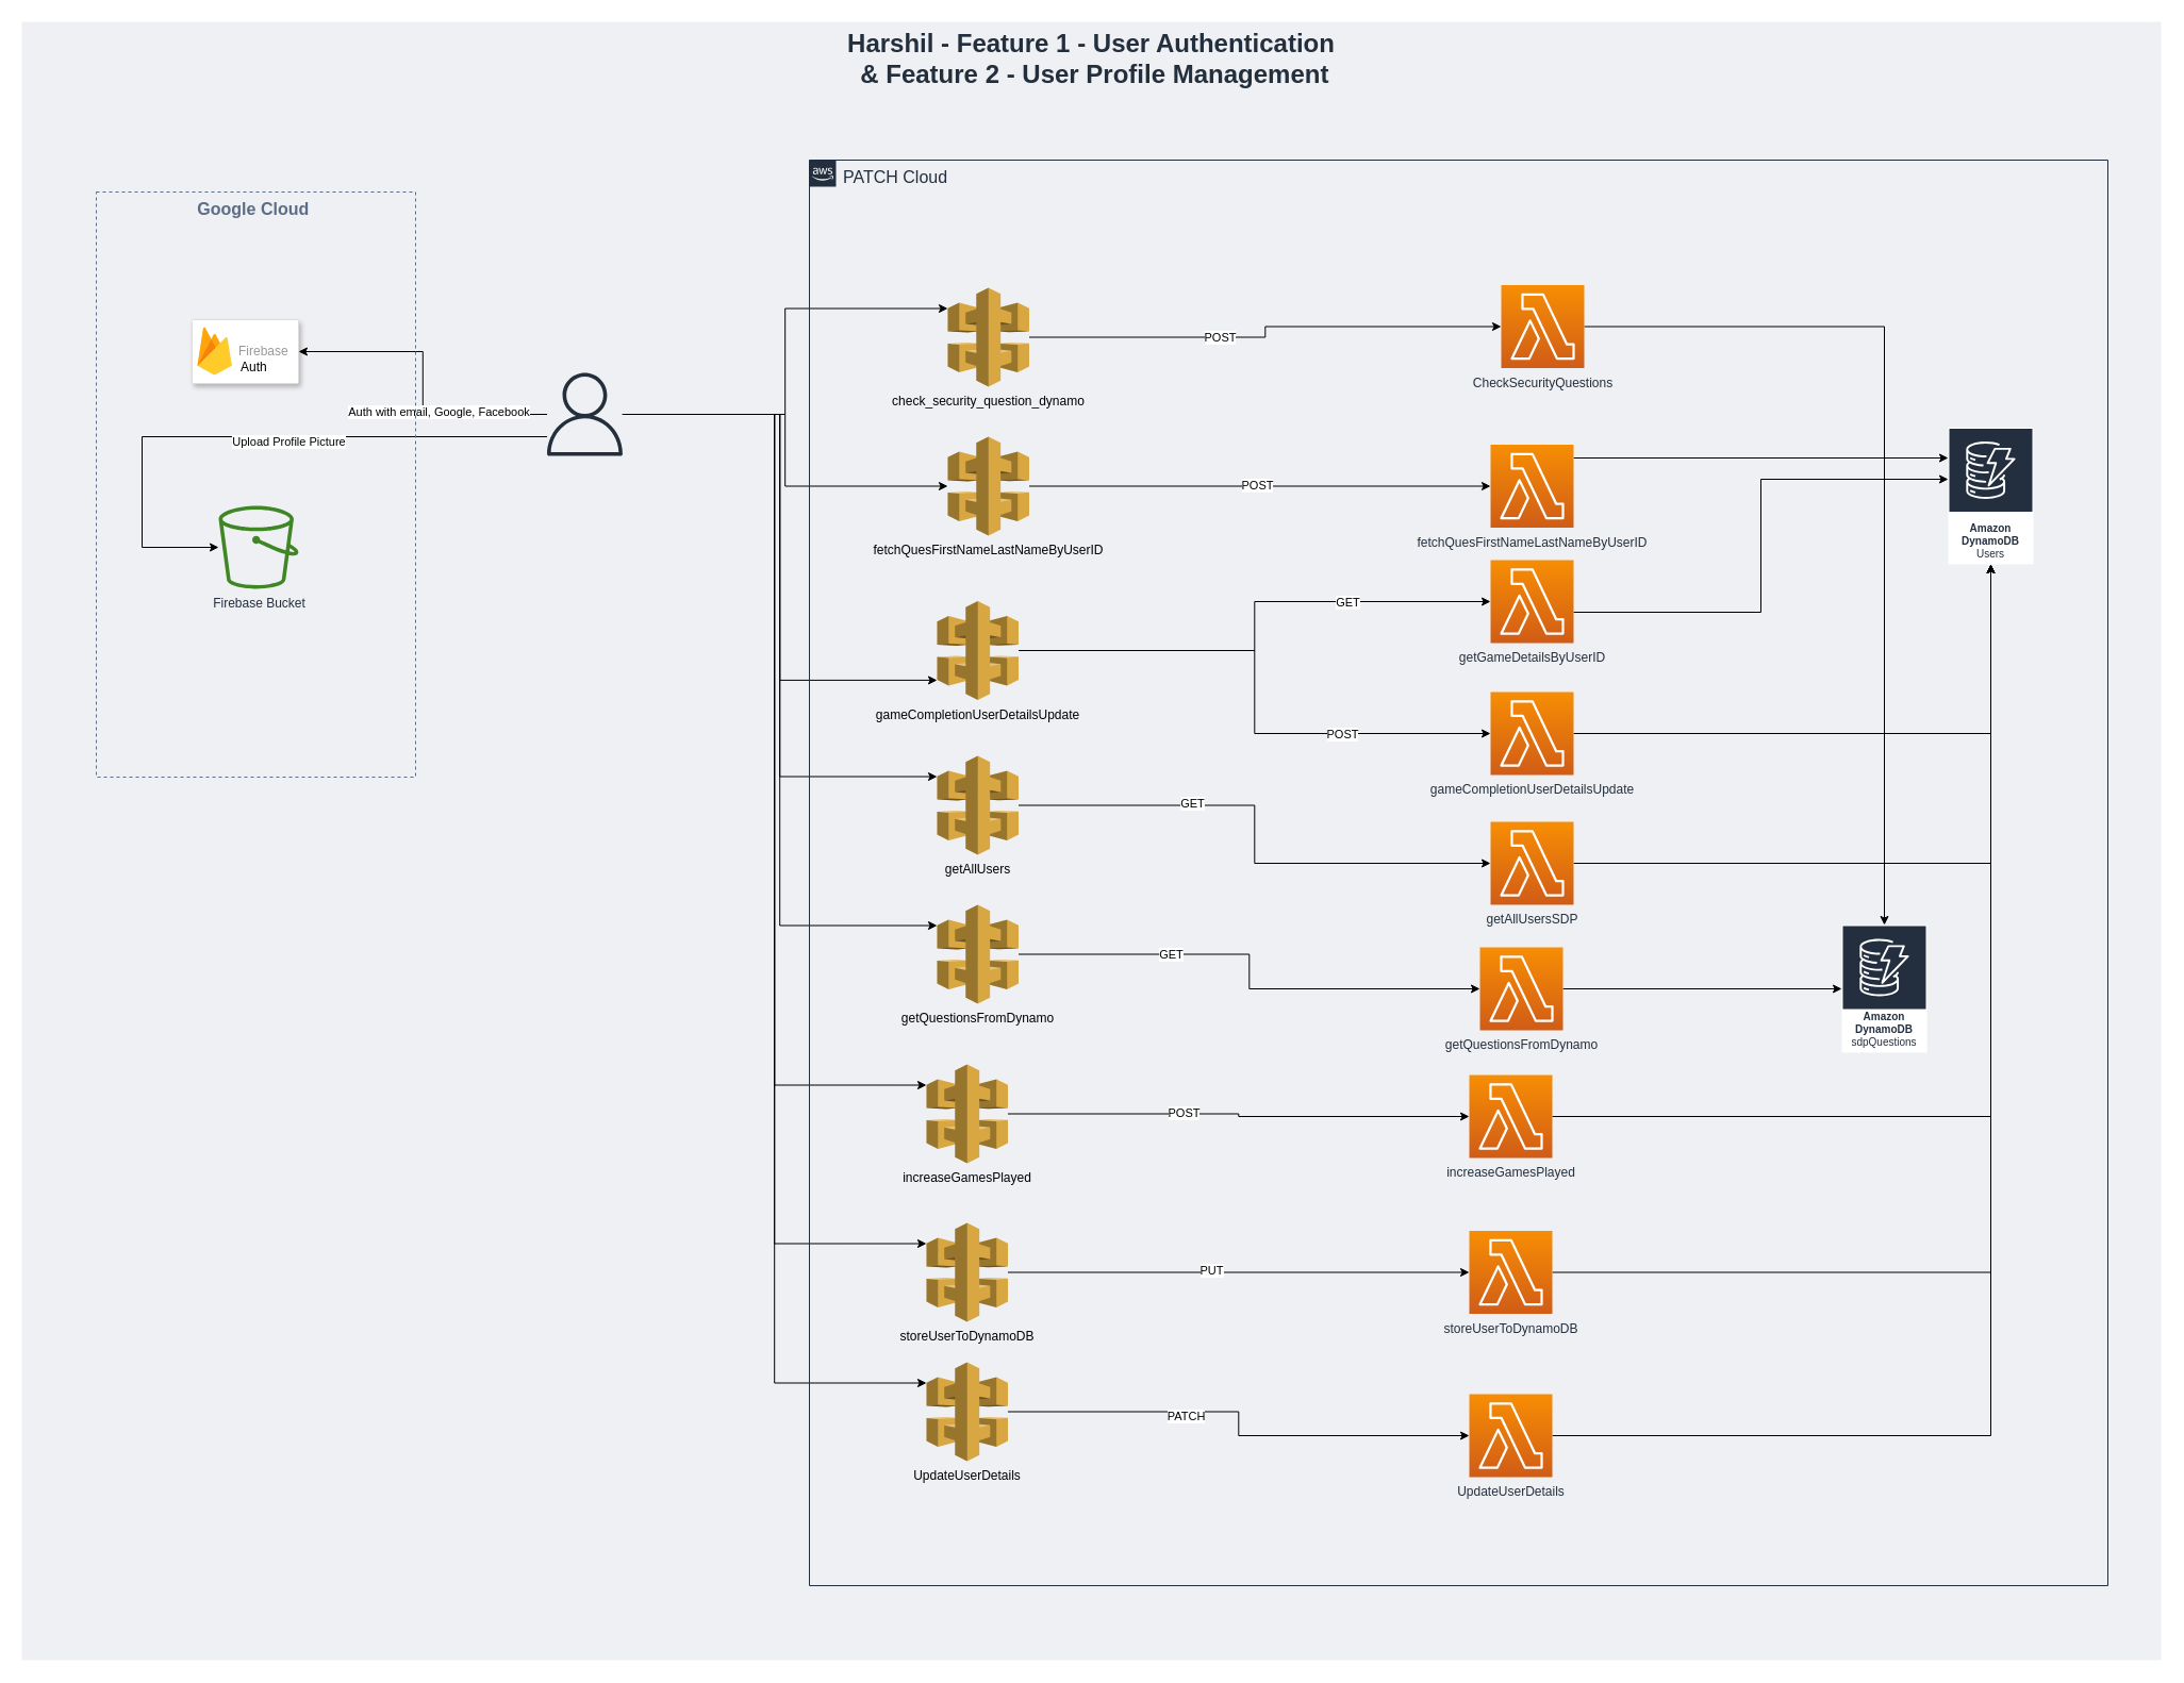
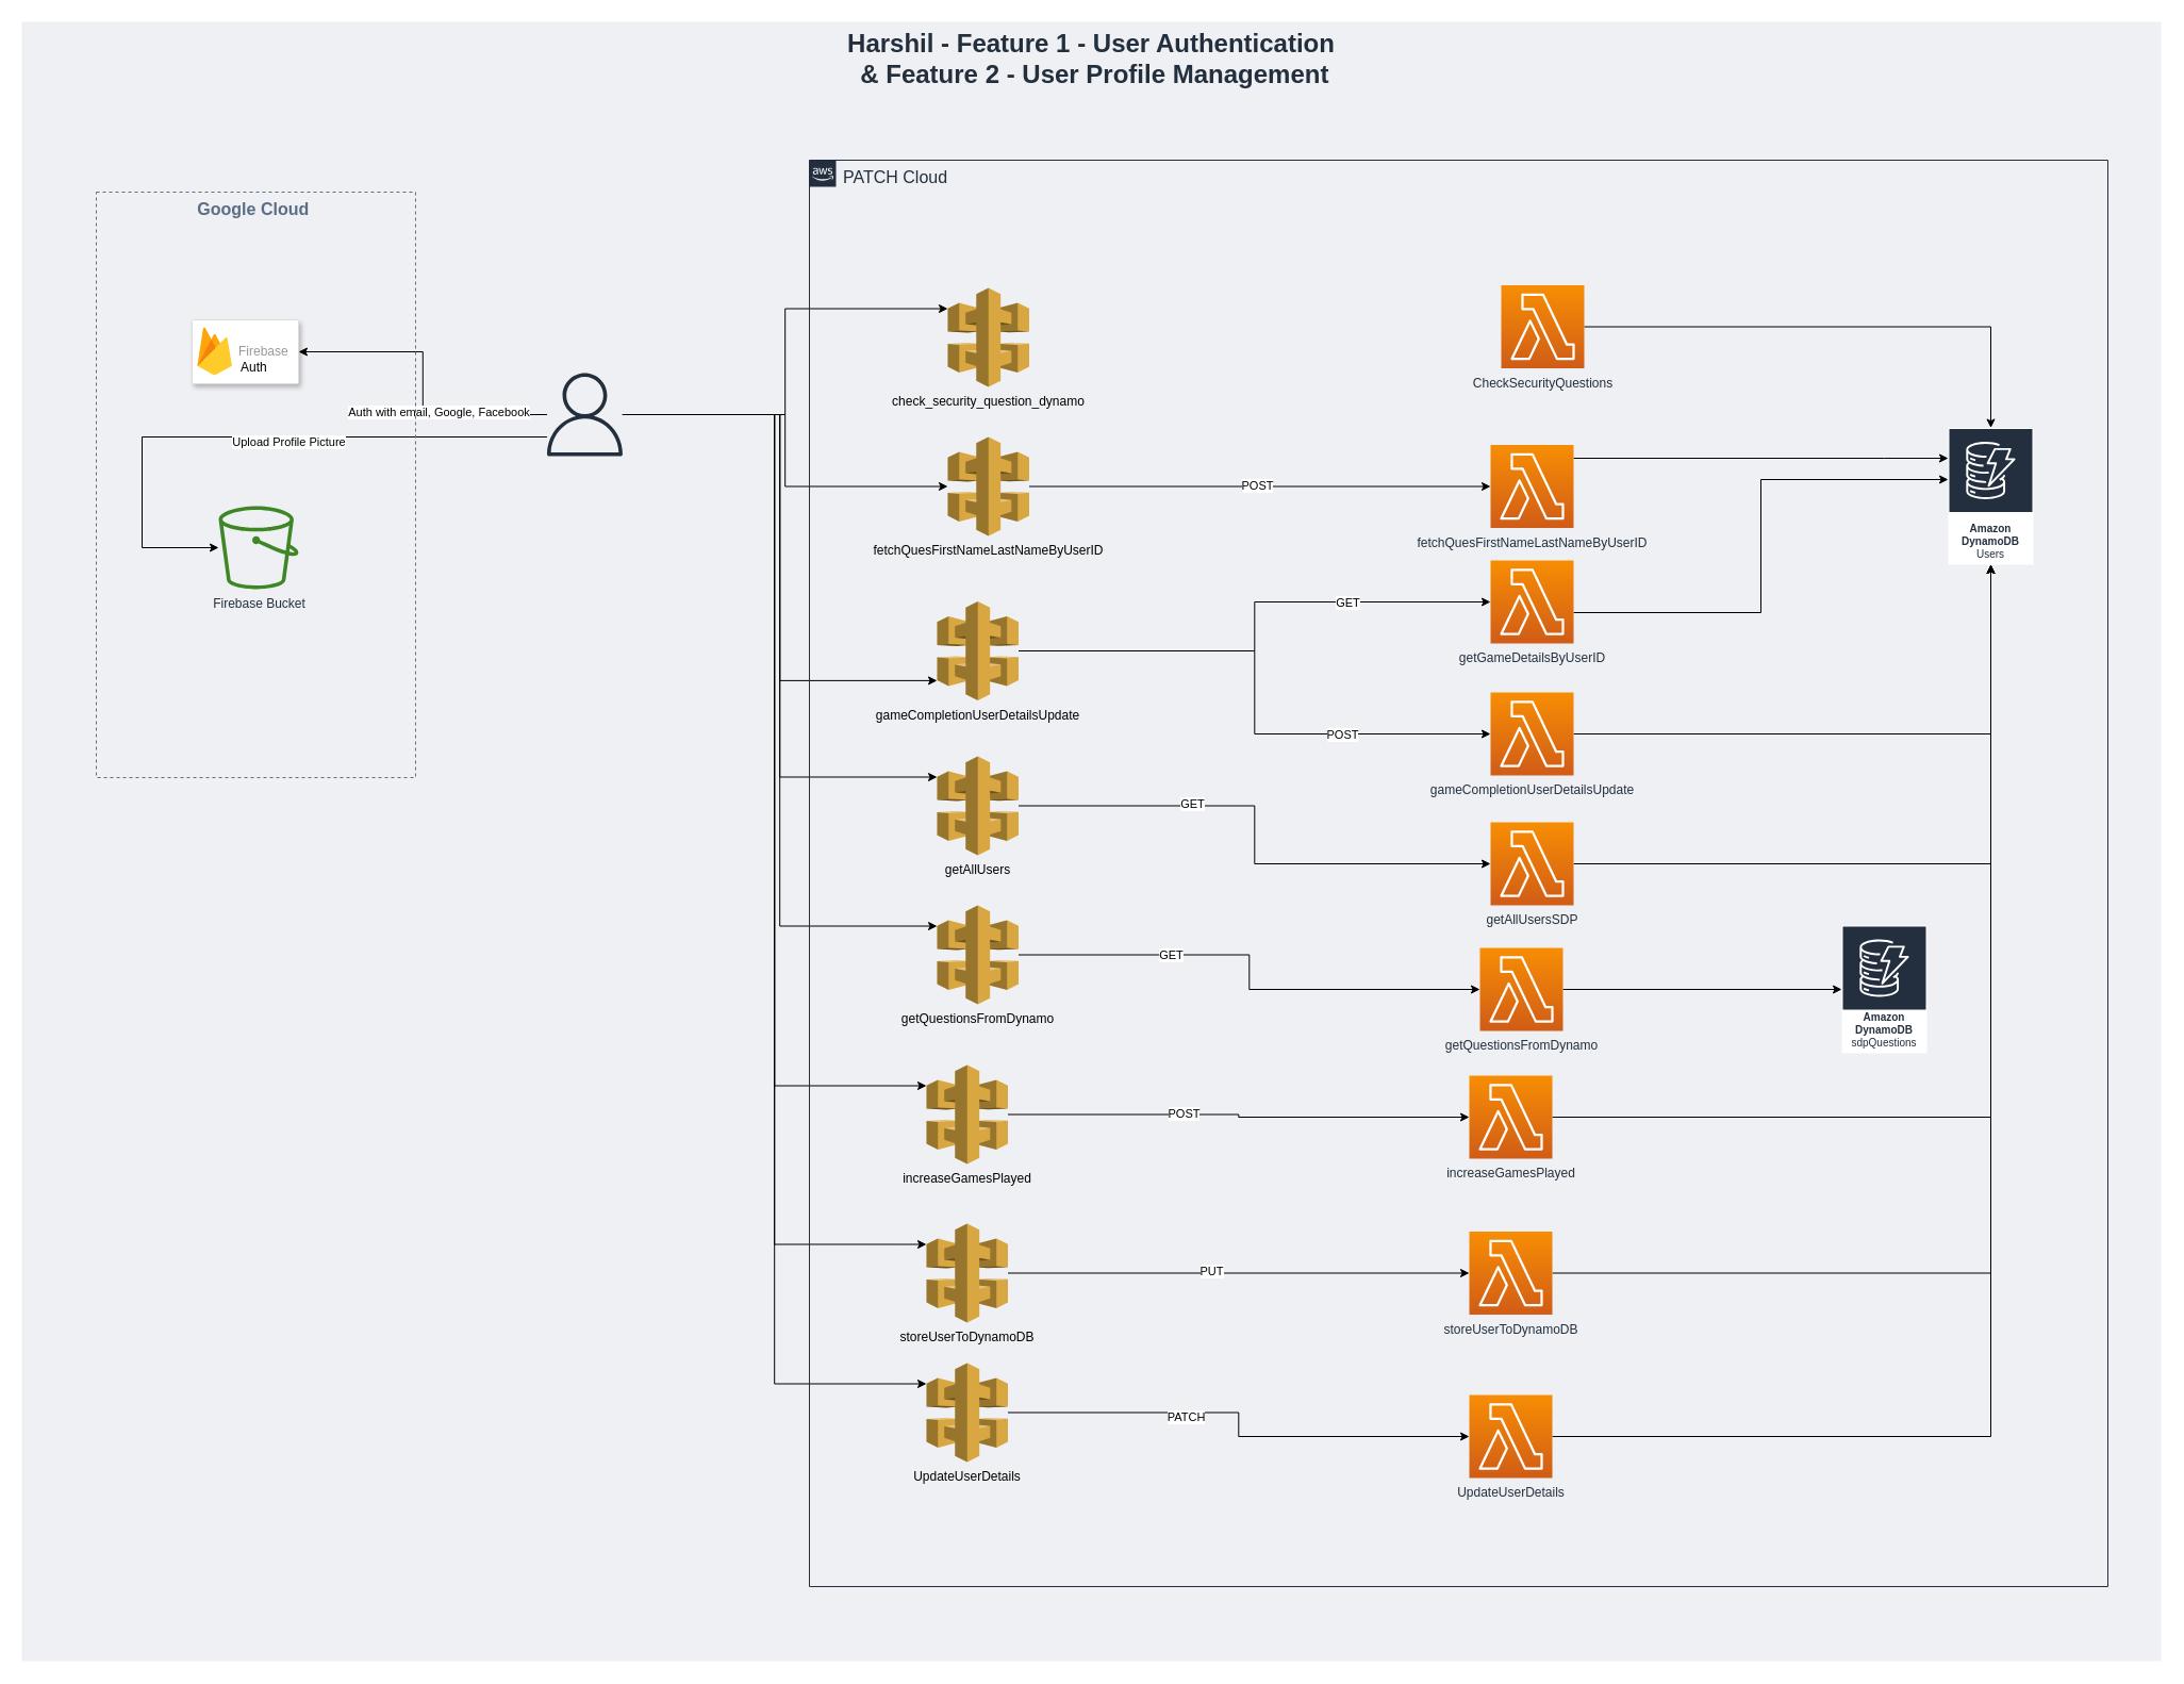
- <mxCell id="17" style="edgeStyle=orthogonalEdgeStyle;rounded=0;orthogonalLoop=1;jettySize=auto;html=1;" edge="1" parent="16" source="19" target="38"><mxGeometry relative="1" as="geometry" /></mxCell>
- <mxCell id="18" value="POST" style="edgeLabel;html=1;align=center;verticalAlign=middle;resizable=0;points=[];" vertex="1" connectable="0" parent="17"><mxGeometry x="-0.261" y="3" relative="1" as="geometry"><mxPoint x="11" y="3" as="offset" /></mxGeometry></mxCell>
- <mxCell id="37" style="edgeStyle=orthogonalEdgeStyle;rounded=0;orthogonalLoop=1;jettySize=auto;html=1;" edge="1" parent="16" source="38" target="56"><mxGeometry relative="1" as="geometry" /></mxCell>
+ <mxCell id="37" style="edgeStyle=orthogonalEdgeStyle;rounded=0;orthogonalLoop=1;jettySize=auto;html=1;" edge="1" parent="16" source="38" target="55"><mxGeometry relative="1" as="geometry" /></mxCell>
